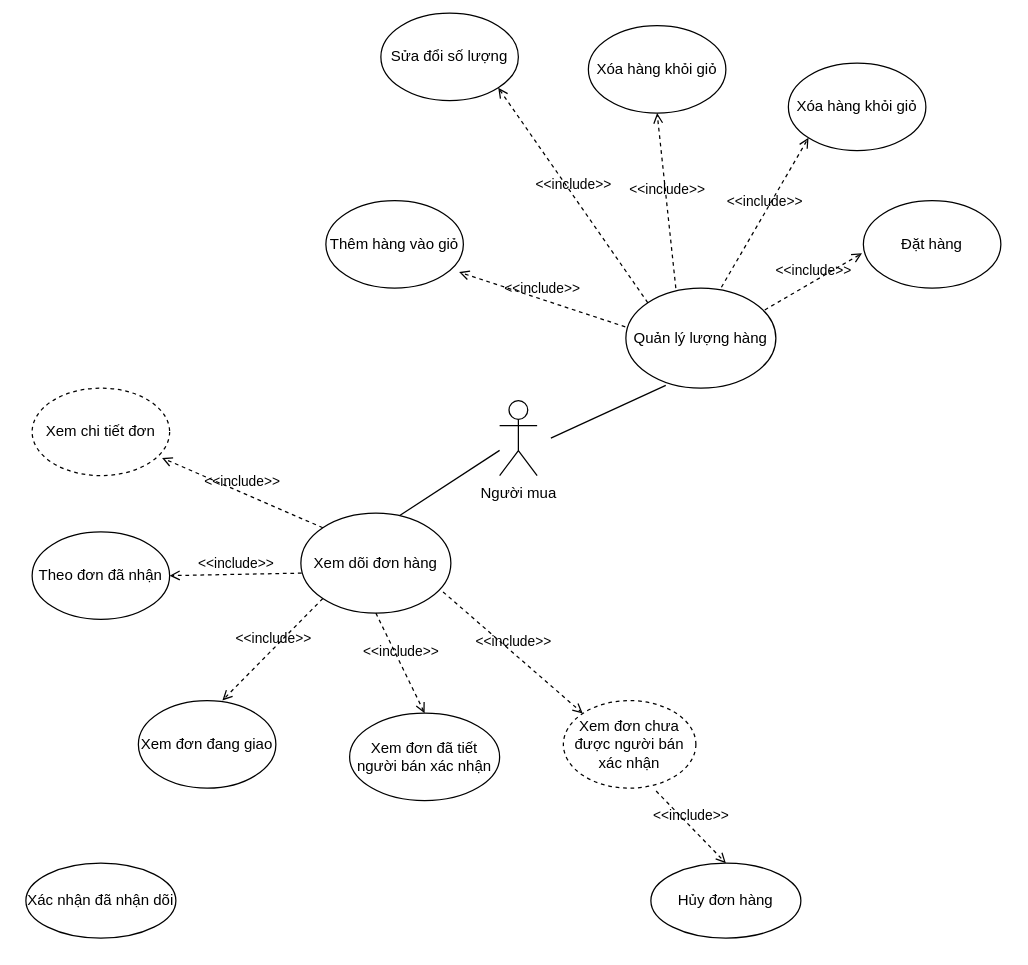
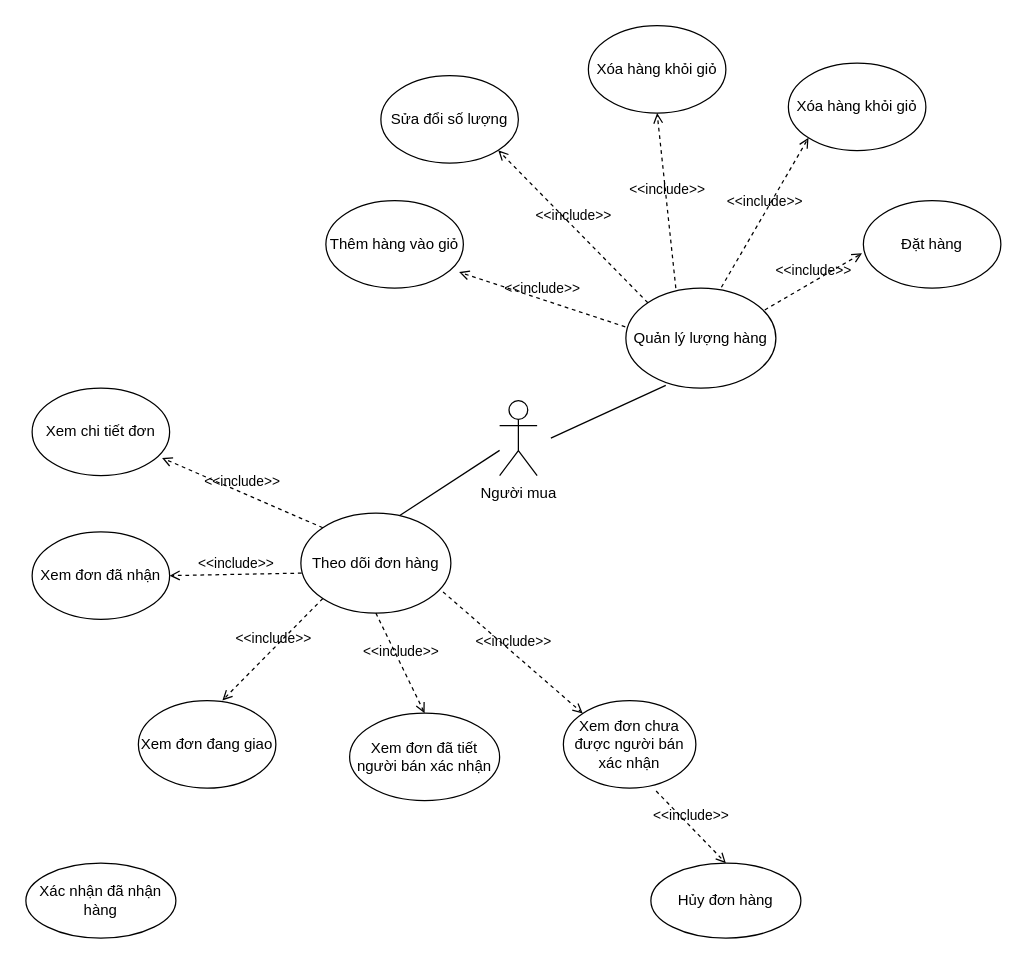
- <mxCell id="22" value="Sửa đổi số lượng" style="ellipse;whiteSpace=wrap;html=1;" vertex="1" parent="1"><mxGeometry x="304" y="10" width="110" height="70" as="geometry" /></mxCell>
+ <mxCell id="22" value="Sửa đổi số lượng" style="ellipse;whiteSpace=wrap;html=1;" vertex="1" parent="1"><mxGeometry x="304" y="60" width="110" height="70" as="geometry" /></mxCell>
- <mxCell id="18" value="Xem chi tiết đơn" style="ellipse;whiteSpace=wrap;html=1;dashed=1;" vertex="1" parent="1"><mxGeometry x="25" y="310" width="110" height="70" as="geometry" /></mxCell>
+ <mxCell id="18" value="Xem chi tiết đơn" style="ellipse;whiteSpace=wrap;html=1;" vertex="1" parent="1"><mxGeometry x="25" y="310" width="110" height="70" as="geometry" /></mxCell>
- <mxCell id="3" value="Xem dõi đơn hàng" style="ellipse;whiteSpace=wrap;html=1;" vertex="1" parent="1"><mxGeometry x="240" y="410" width="120" height="80" as="geometry" /></mxCell>
+ <mxCell id="3" value="Theo dõi đơn hàng" style="ellipse;whiteSpace=wrap;html=1;" vertex="1" parent="1"><mxGeometry x="240" y="410" width="120" height="80" as="geometry" /></mxCell>
- <mxCell id="8" value="Theo đơn đã nhận" style="ellipse;whiteSpace=wrap;html=1;" vertex="1" parent="1"><mxGeometry x="25" y="425" width="110" height="70" as="geometry" /></mxCell>
+ <mxCell id="8" value="Xem đơn đã nhận" style="ellipse;whiteSpace=wrap;html=1;" vertex="1" parent="1"><mxGeometry x="25" y="425" width="110" height="70" as="geometry" /></mxCell>
- <mxCell id="14" value="Xem đơn chưa được người bán xác nhận" style="ellipse;whiteSpace=wrap;html=1;dashed=1;" vertex="1" parent="1"><mxGeometry x="450" y="560" width="106" height="70" as="geometry" /></mxCell>
+ <mxCell id="14" value="Xem đơn chưa được người bán xác nhận" style="ellipse;whiteSpace=wrap;html=1;" vertex="1" parent="1"><mxGeometry x="450" y="560" width="106" height="70" as="geometry" /></mxCell>
- <mxCell id="10" value="Xác nhận đã nhận dõi" style="ellipse;whiteSpace=wrap;html=1;" vertex="1" parent="1"><mxGeometry x="20" y="690" width="120" height="60" as="geometry" /></mxCell>
+ <mxCell id="10" value="Xác nhận đã nhận hàng" style="ellipse;whiteSpace=wrap;html=1;" vertex="1" parent="1"><mxGeometry x="20" y="690" width="120" height="60" as="geometry" /></mxCell>
